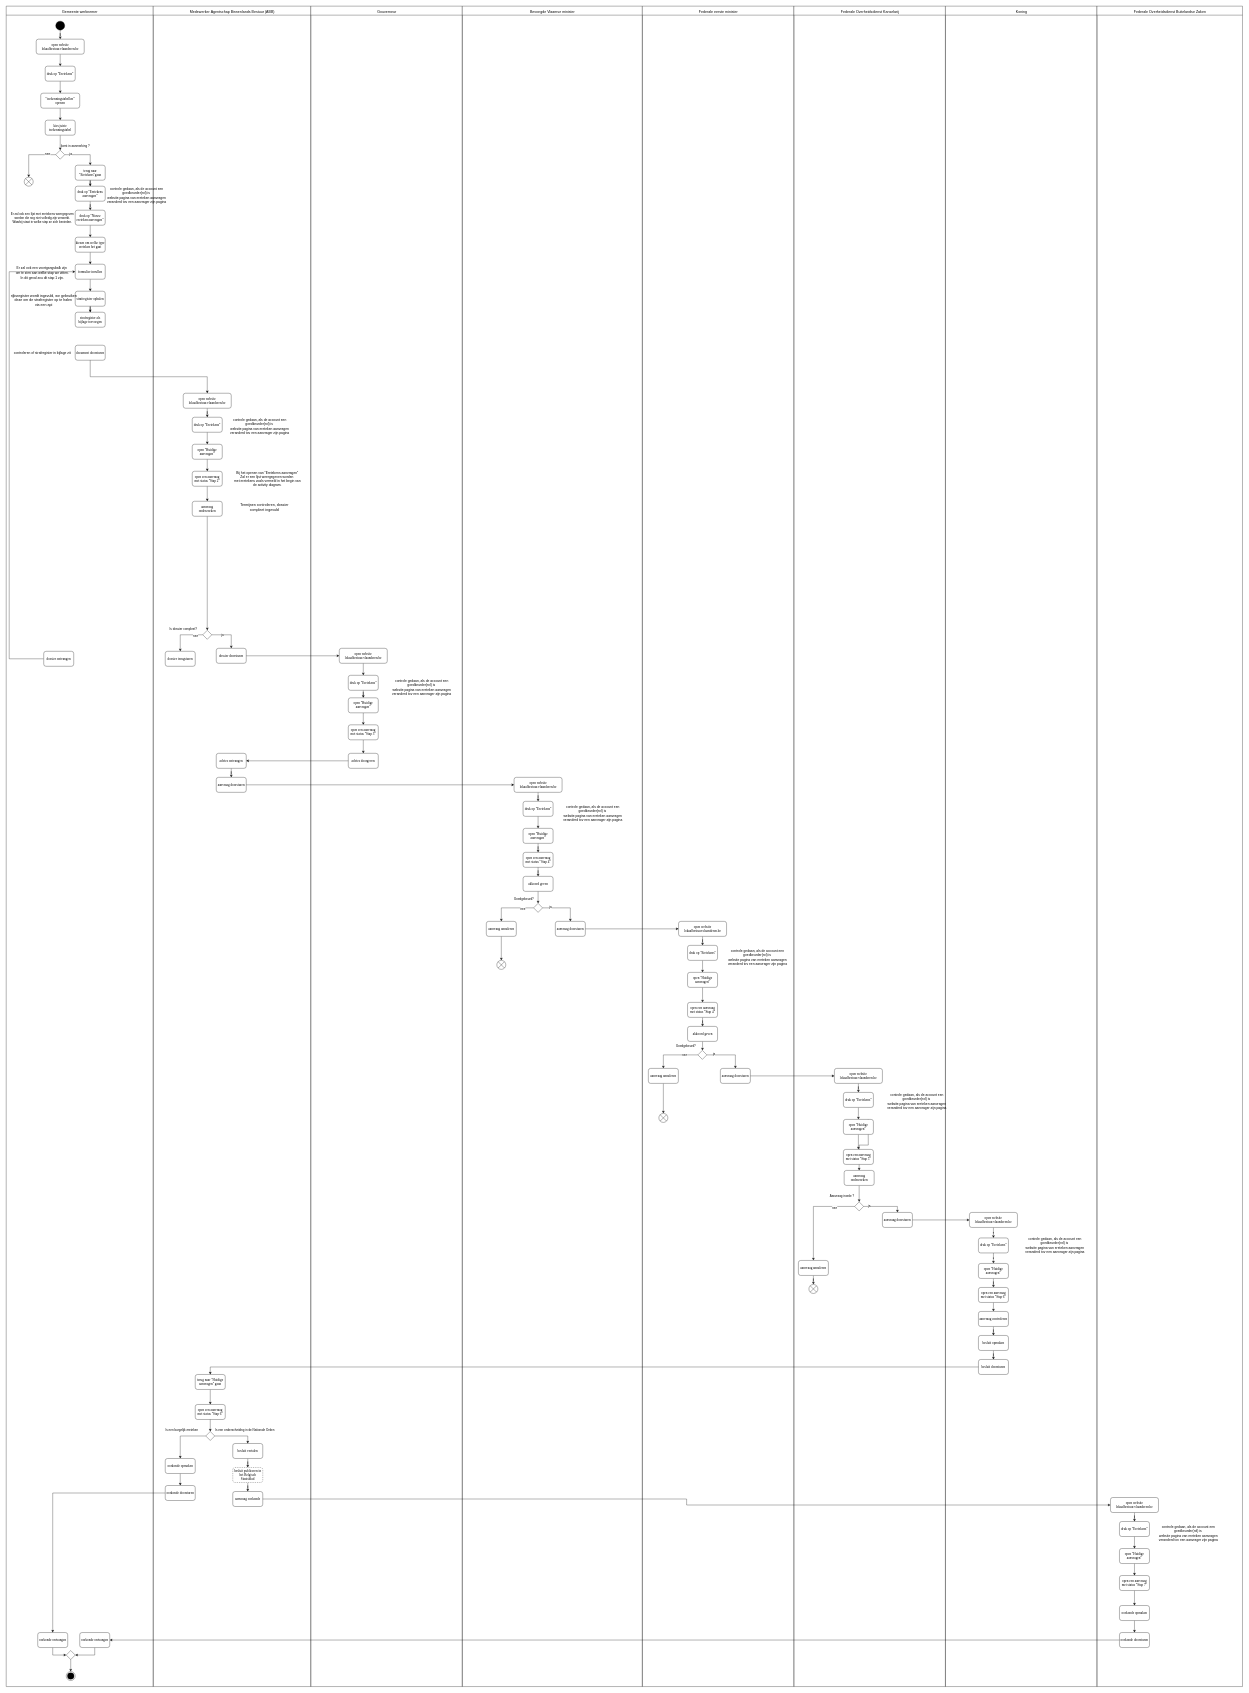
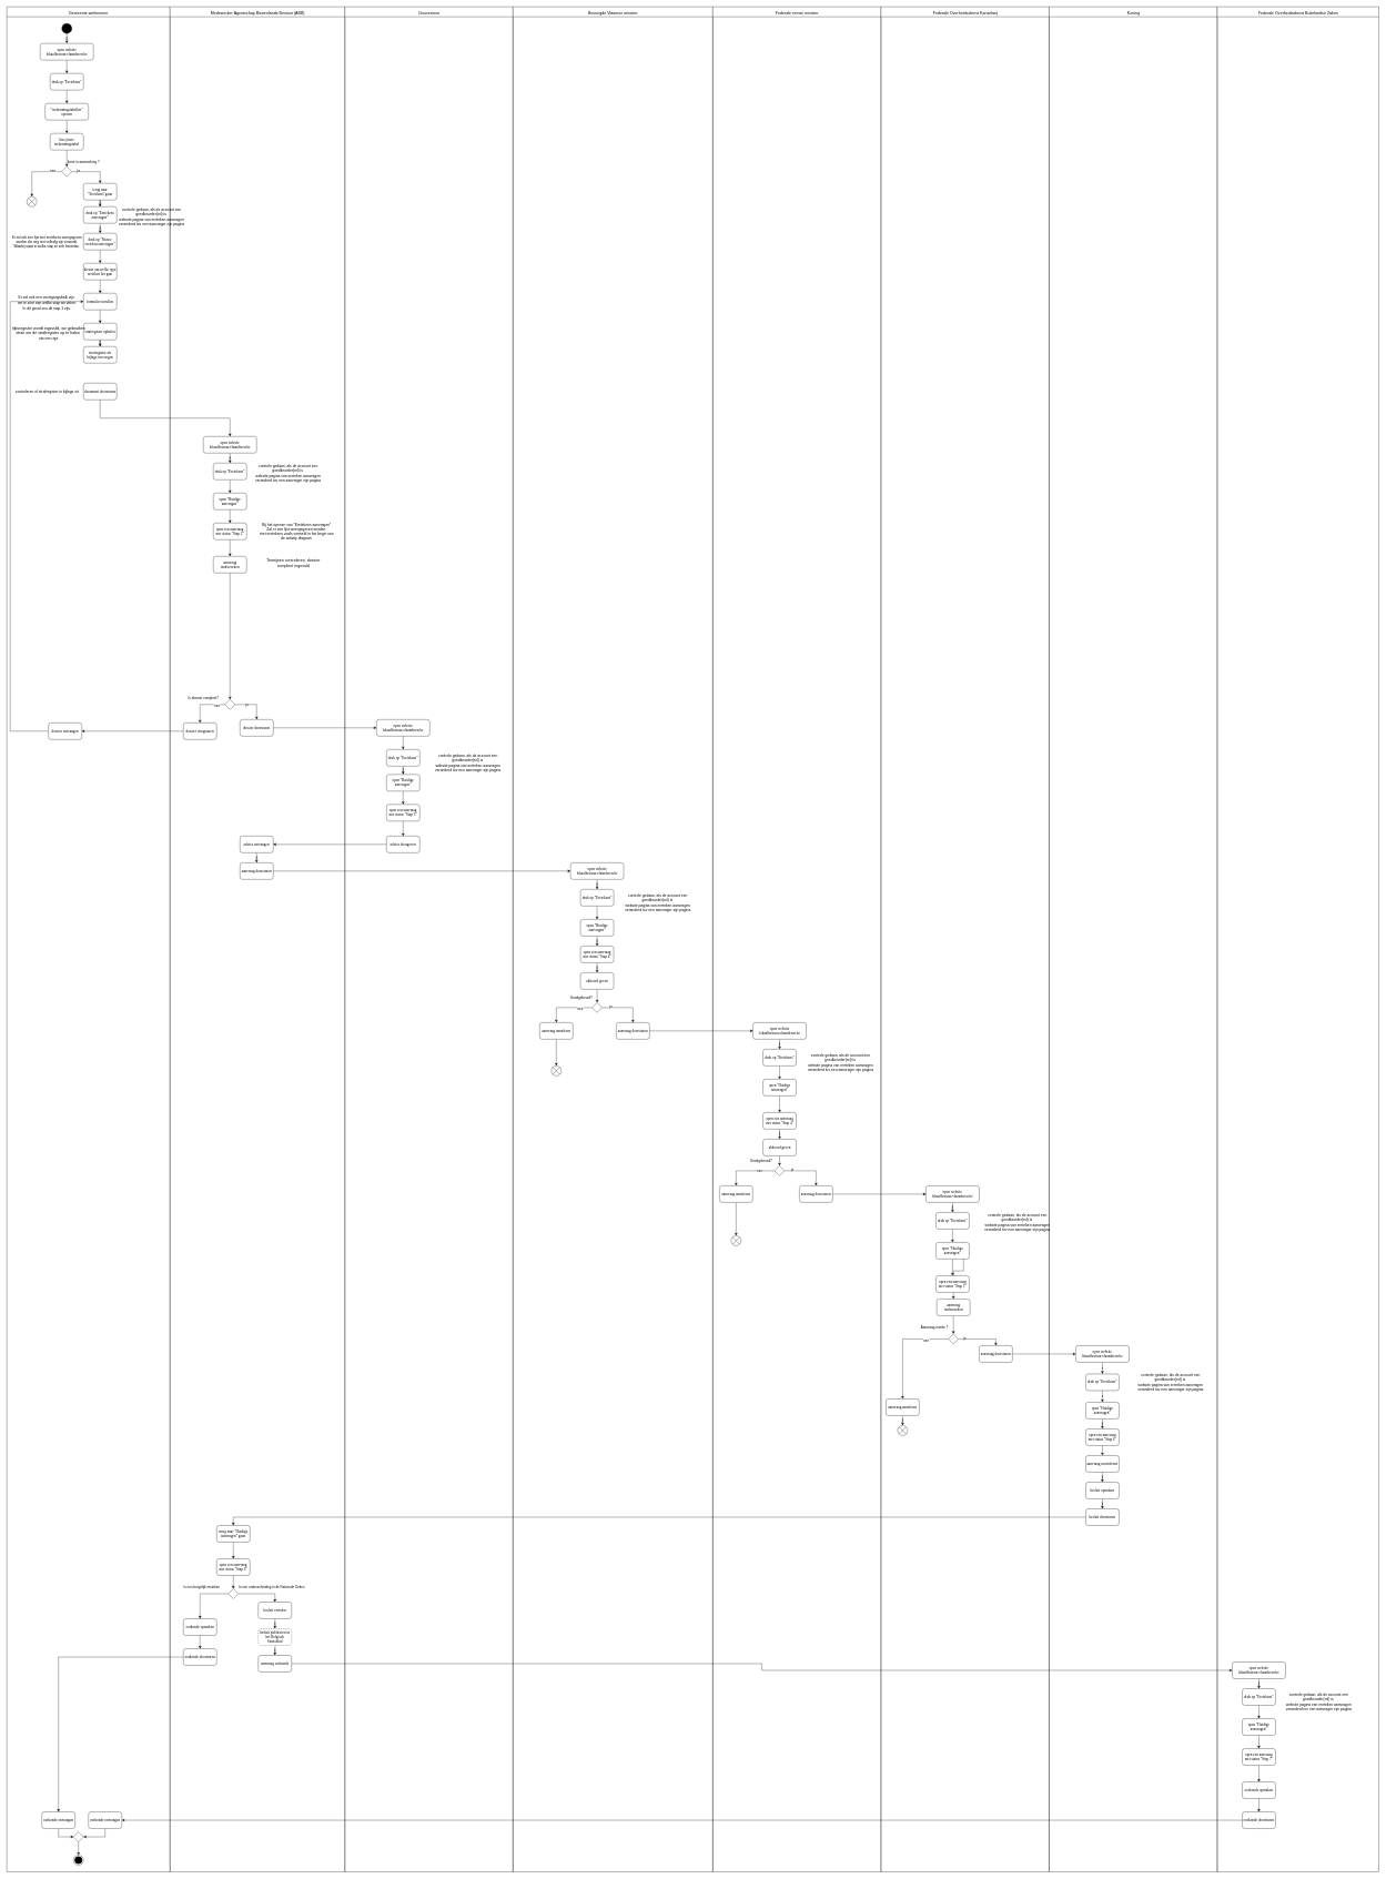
+ <mxCell id="107" style="edgeStyle=orthogonalEdgeStyle;rounded=0;orthogonalLoop=1;jettySize=auto;html=1;entryX=1;entryY=0.5;entryDx=0;entryDy=0;fontSize=10;" parent="1" source="55" target="27" edge="1"><mxGeometry relative="1" as="geometry" /></mxCell>
